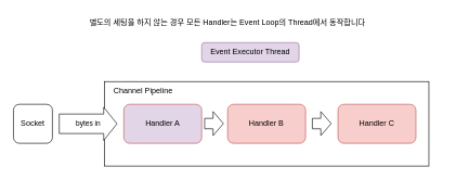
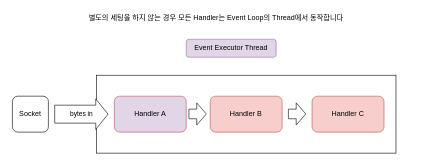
- <mxCell id="12" value="별도의 세팅을 하지 않는 경우 모든 Handler는 Event Loop의 Thread에서 동작합니다" style="text;html=1;strokeColor=none;fillColor=none;align=center;verticalAlign=middle;whiteSpace=wrap;rounded=0;fontColor=default;" vertex="1" parent="1"><mxGeometry x="20" y="20" width="660" height="30" as="geometry" /></mxCell>
+ <mxCell id="12" value="별도의 세팅을 하지 않는 경우 모든 Handler는 Event Loop의 Thread에서 동작합니다" style="text;html=1;strokeColor=none;fillColor=none;align=center;verticalAlign=middle;whiteSpace=wrap;rounded=0;fontColor=default;" vertex="1" parent="1"><mxGeometry x="30" y="15" width="660" height="30" as="geometry" /></mxCell>
- <mxCell id="3" value="Channel Pipeline" style="text;html=1;strokeColor=none;fillColor=none;align=center;verticalAlign=middle;whiteSpace=wrap;rounded=0;" vertex="1" parent="1"><mxGeometry x="160" y="125" width="120" height="30" as="geometry" /></mxCell>
